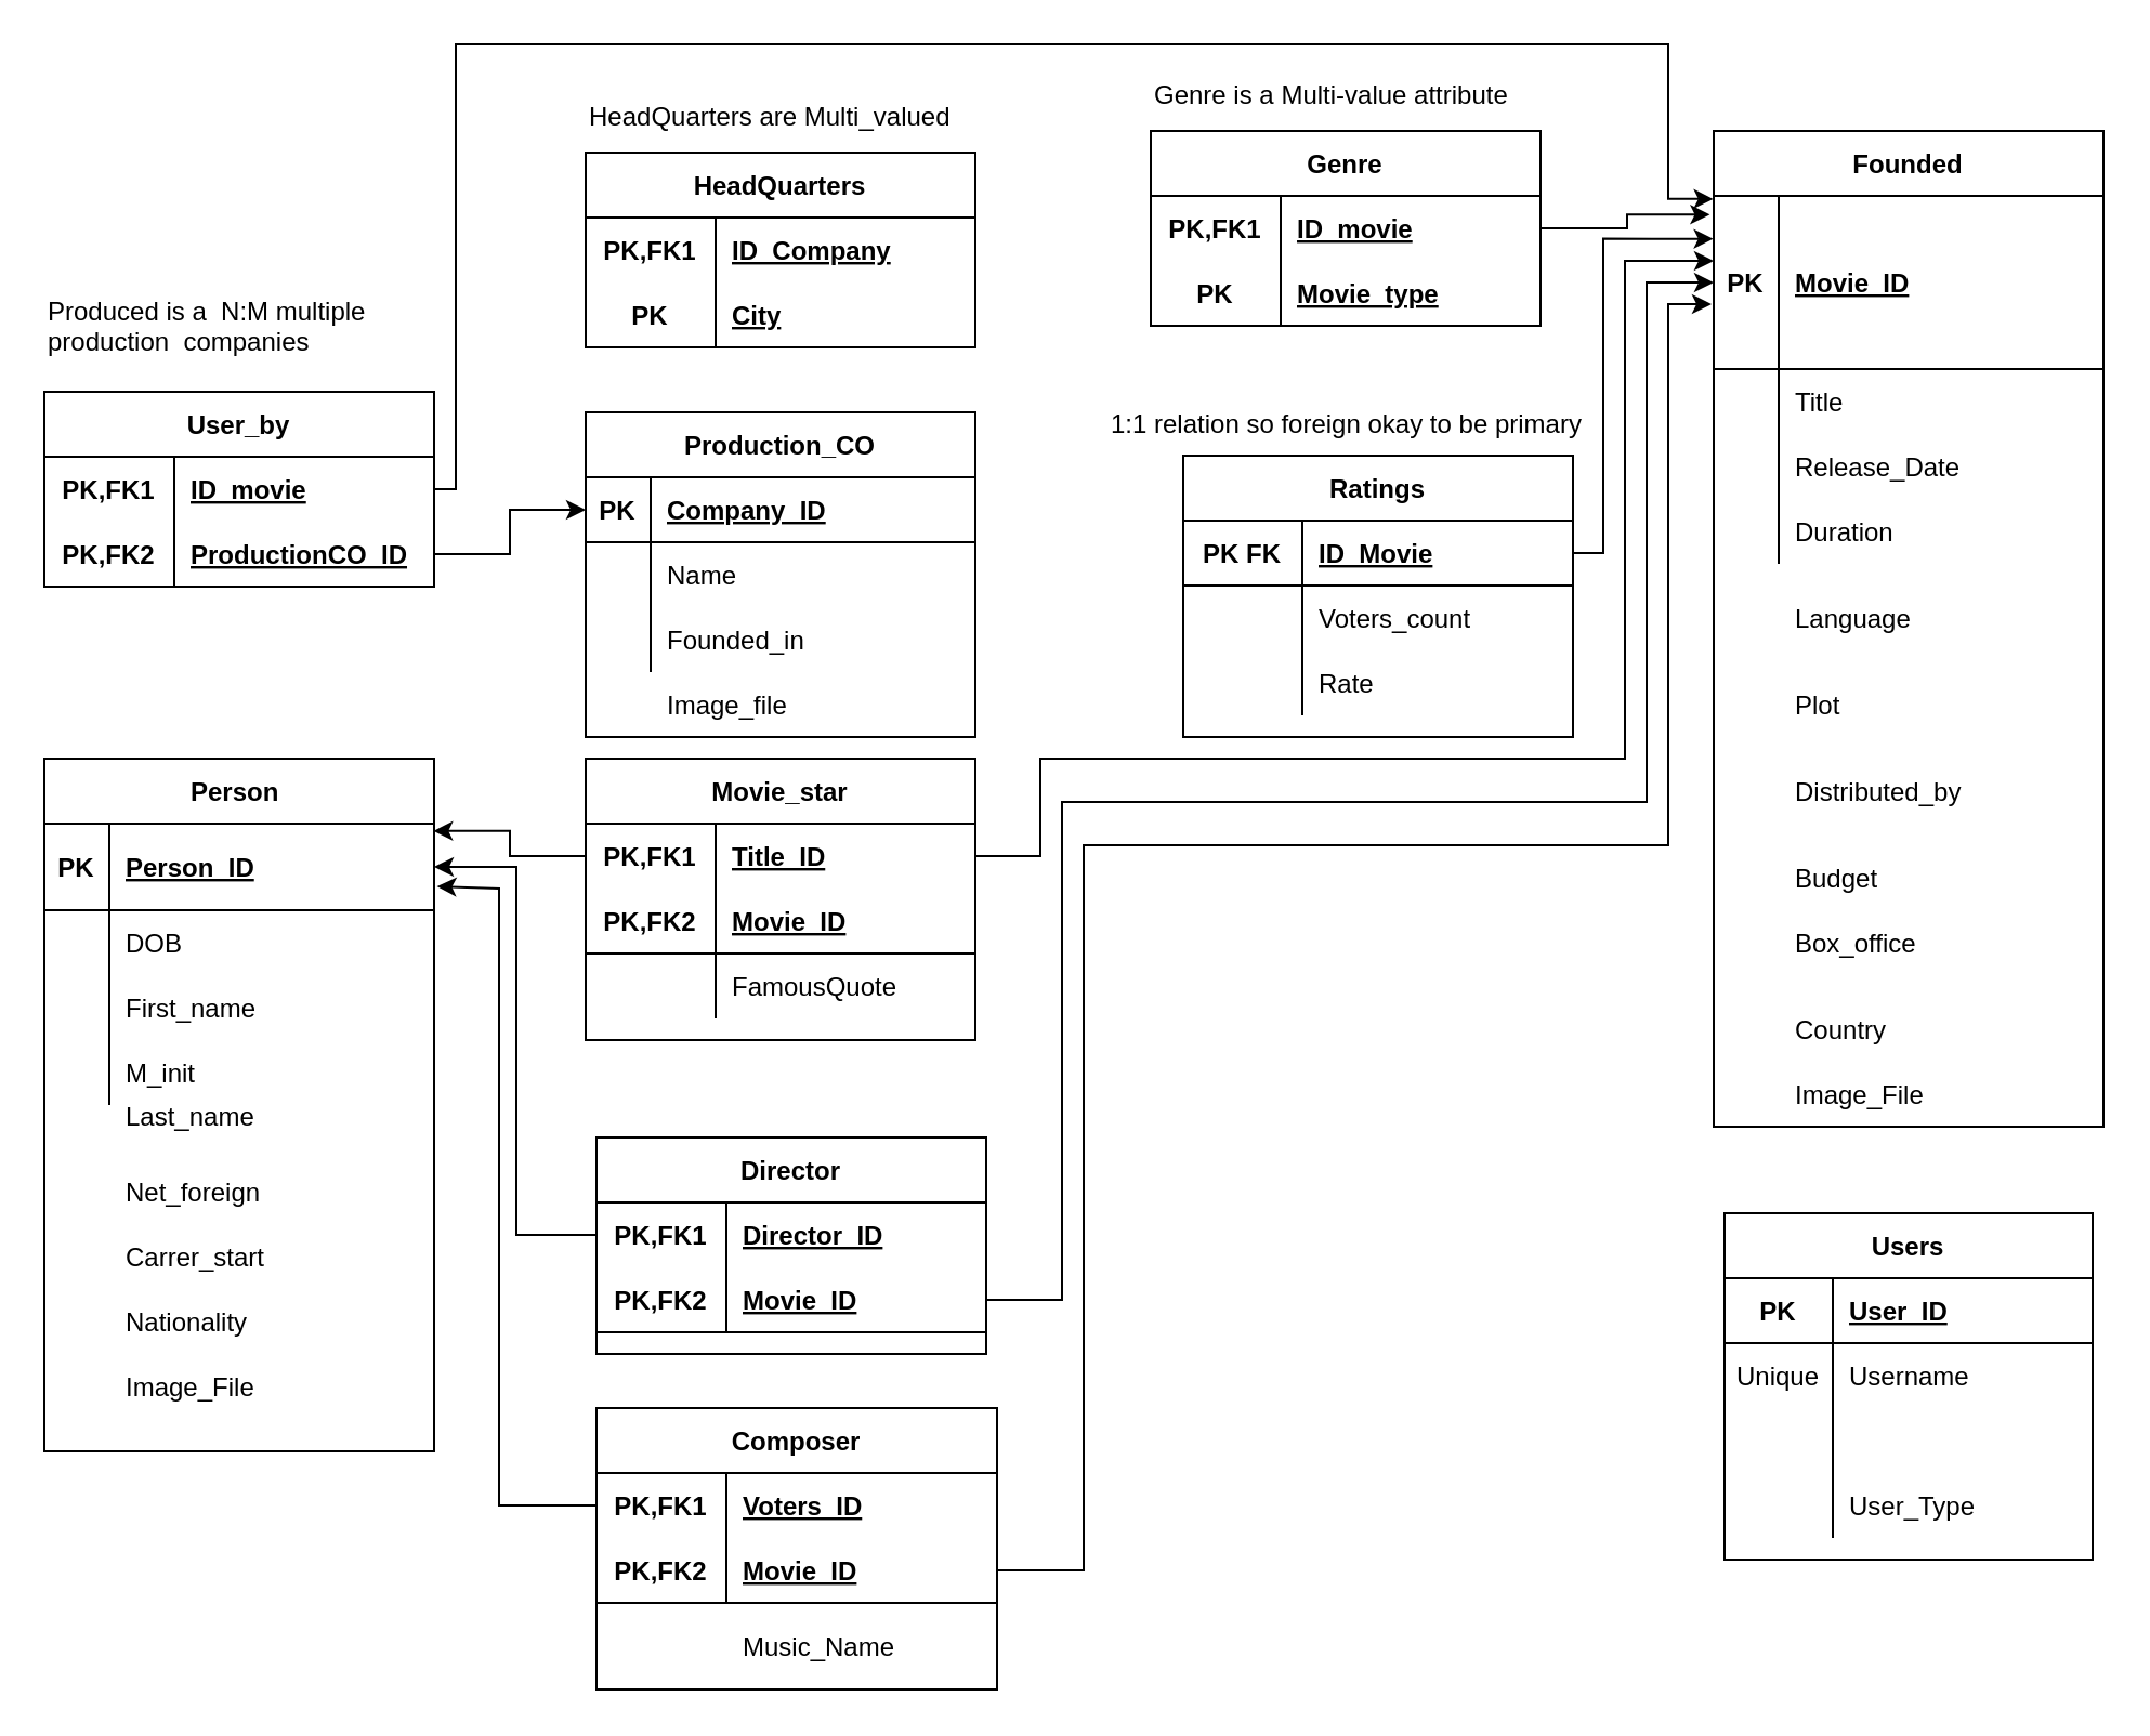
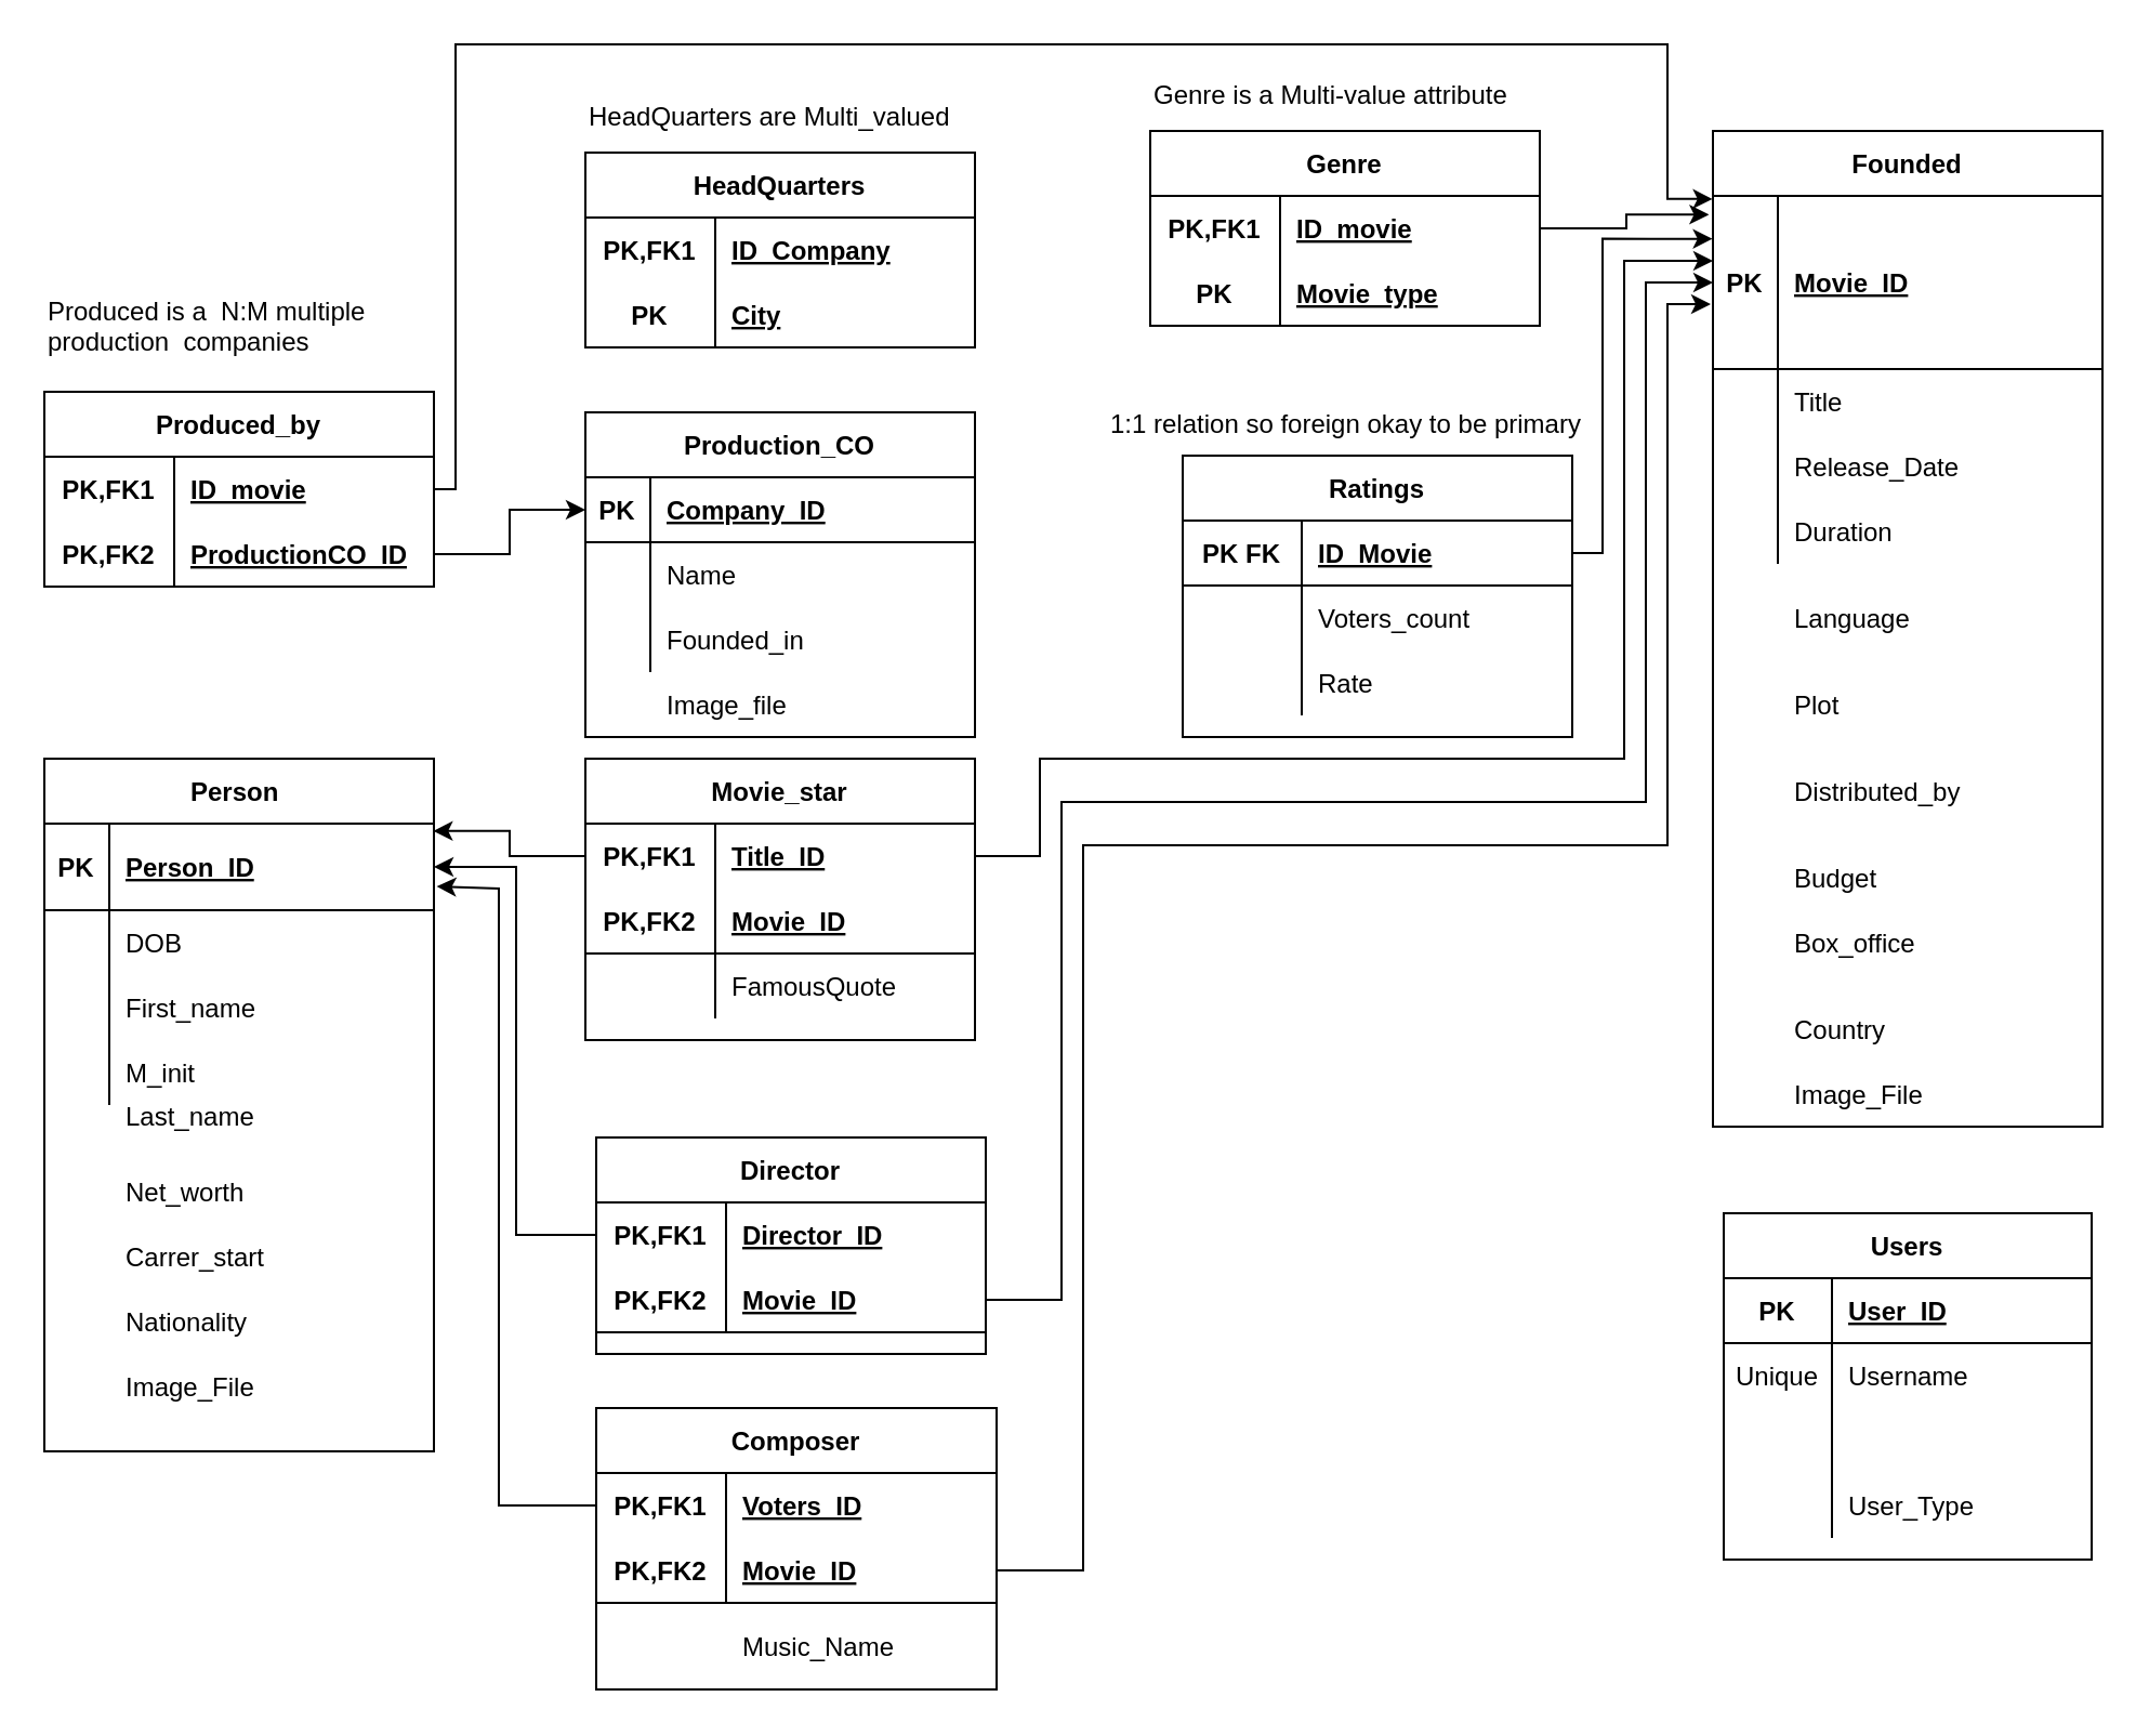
- <mxCell id="4" value="User_by" style="shape=table;startSize=30;container=1;collapsible=1;childLayout=tableLayout;fixedRows=1;rowLines=0;fontStyle=1;align=center;resizeLast=1;" vertex="1" parent="3"><mxGeometry y="16.5" width="180" height="90" as="geometry" /></mxCell>
+ <mxCell id="4" value="Produced_by" style="shape=table;startSize=30;container=1;collapsible=1;childLayout=tableLayout;fixedRows=1;rowLines=0;fontStyle=1;align=center;resizeLast=1;" vertex="1" parent="3"><mxGeometry y="16.5" width="180" height="90" as="geometry" /></mxCell>
- <mxCell id="70" value="Net_foreign" style="shape=partialRectangle;connectable=0;fillColor=none;top=0;left=0;bottom=0;right=0;align=left;spacingLeft=6;overflow=hidden;" vertex="1" parent="1"><mxGeometry x="50" y="535" width="150" height="30" as="geometry" /></mxCell>
+ <mxCell id="70" value="Net_worth" style="shape=partialRectangle;connectable=0;fillColor=none;top=0;left=0;bottom=0;right=0;align=left;spacingLeft=6;overflow=hidden;" vertex="1" parent="1"><mxGeometry x="50" y="535" width="150" height="30" as="geometry" /></mxCell>
